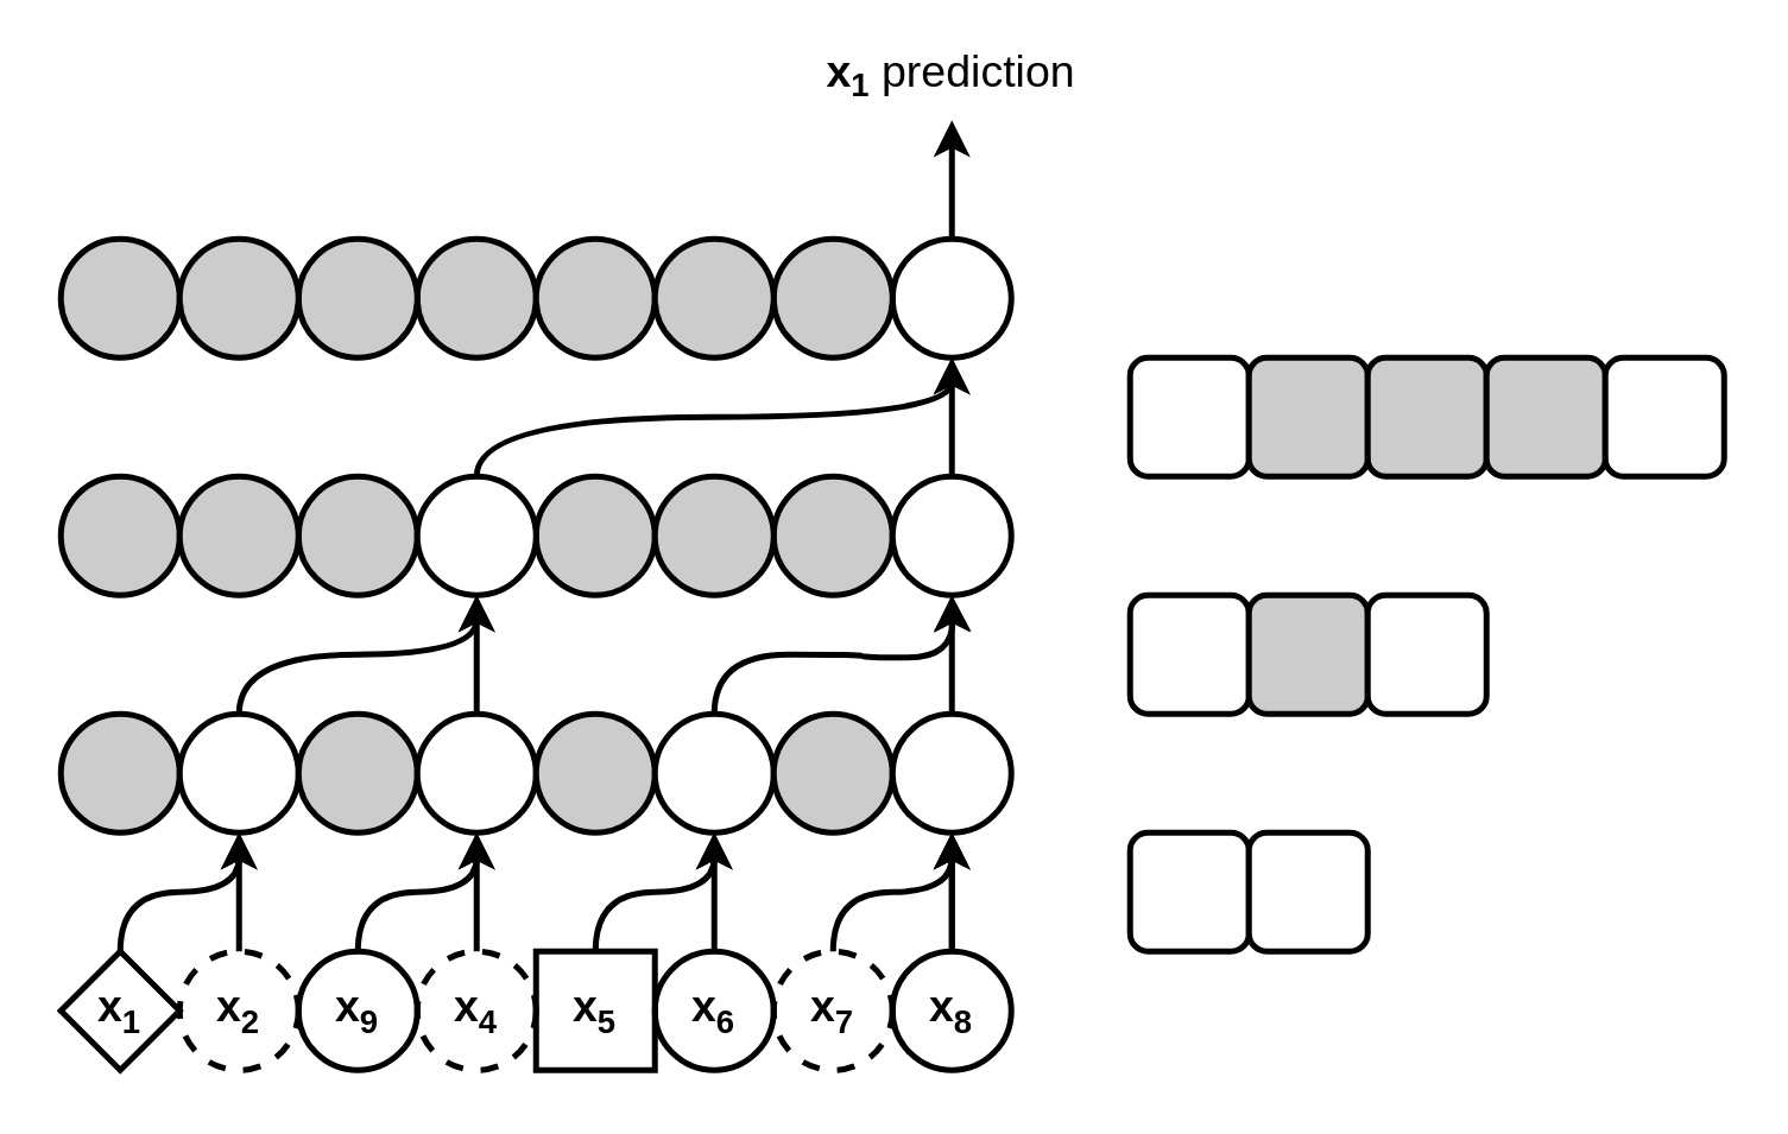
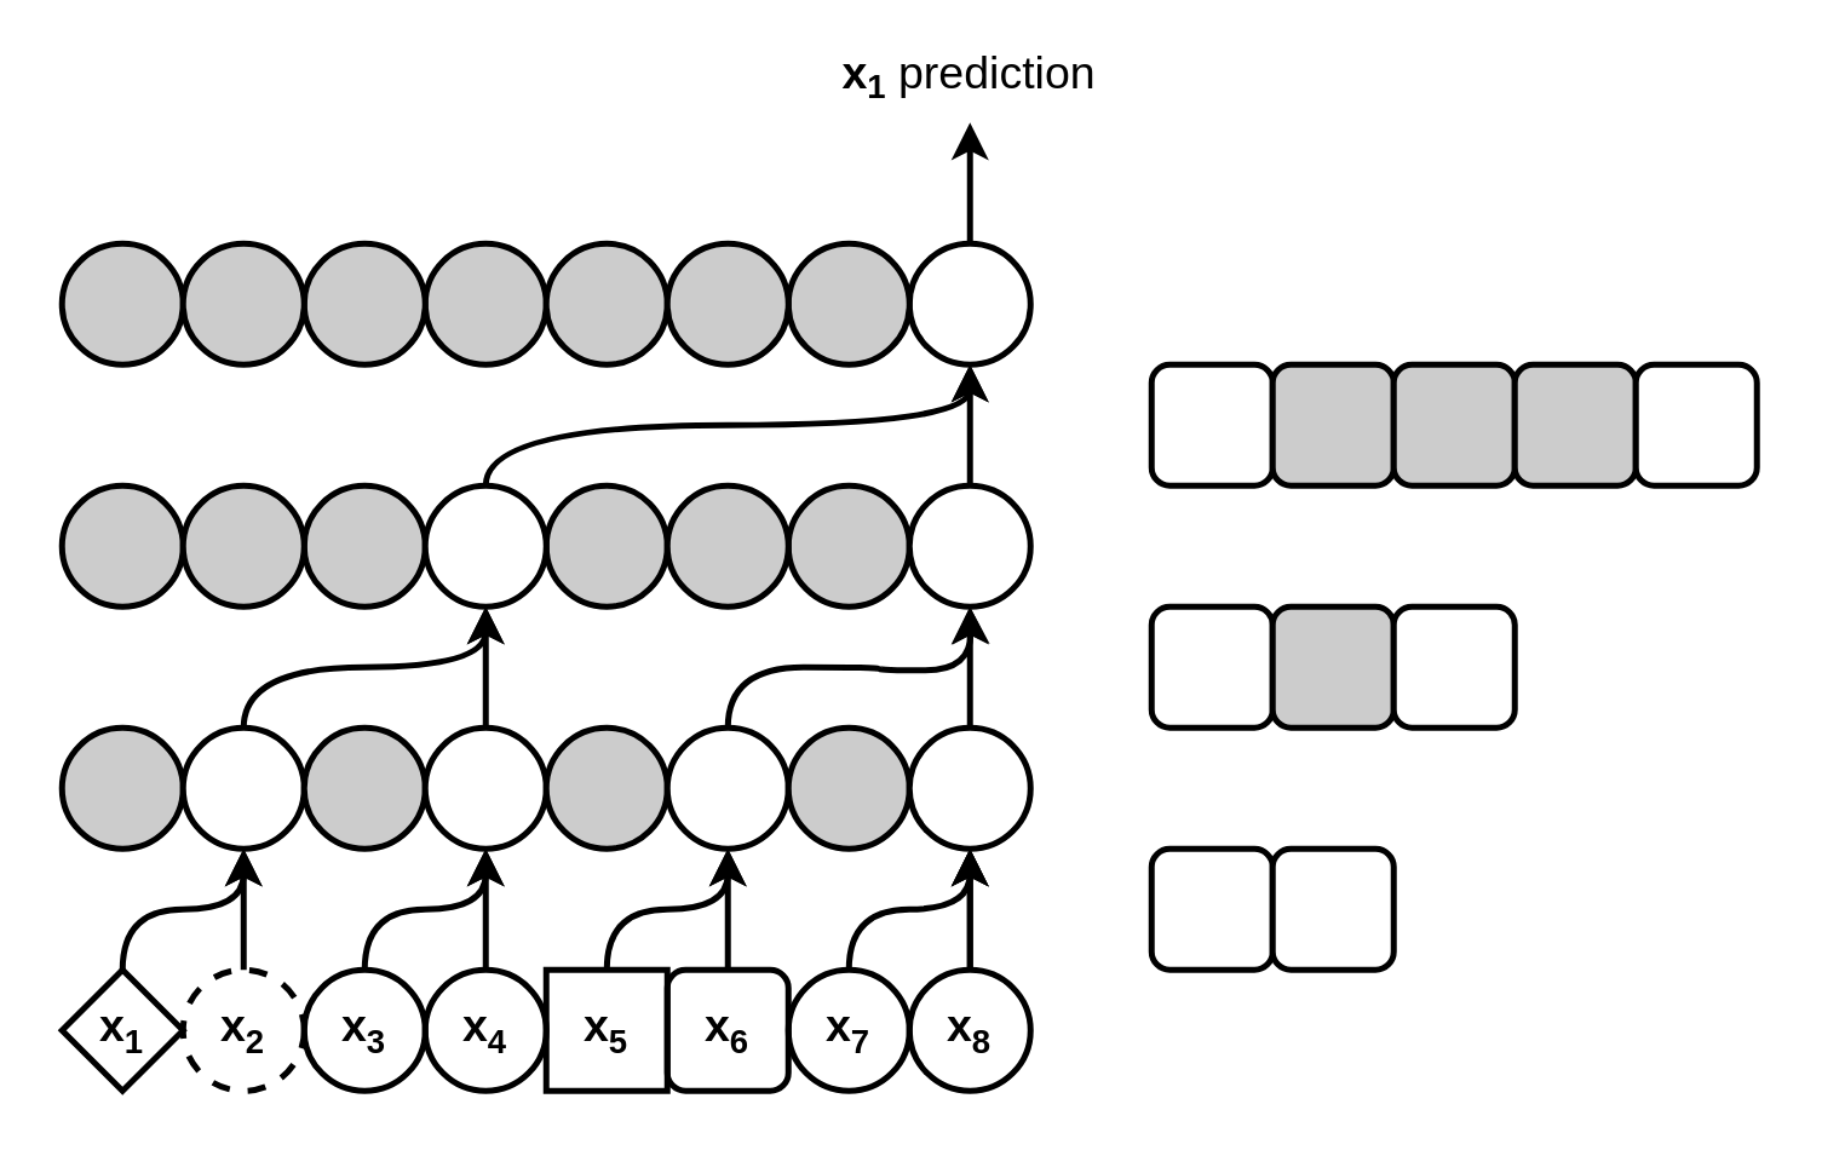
- <mxCell id="53" value="&lt;b&gt;&lt;span style=&quot;font-size: 15px&quot;&gt;x&lt;/span&gt;&lt;sub&gt;&lt;font style=&quot;font-size: 11px&quot;&gt;9&lt;/font&gt;&lt;/sub&gt;&lt;/b&gt;" style="ellipse;whiteSpace=wrap;html=1;aspect=fixed;strokeColor=#000000;strokeWidth=2;fillColor=none;gradientColor=none;" vertex="1" parent="1"><mxGeometry x="100" y="320" width="40" height="40" as="geometry" /></mxCell>
+ <mxCell id="53" value="&lt;b&gt;&lt;span style=&quot;font-size: 15px&quot;&gt;x&lt;/span&gt;&lt;sub&gt;&lt;font style=&quot;font-size: 11px&quot;&gt;3&lt;/font&gt;&lt;/sub&gt;&lt;/b&gt;" style="ellipse;whiteSpace=wrap;html=1;aspect=fixed;strokeColor=#000000;strokeWidth=2;fillColor=none;gradientColor=none;" vertex="1" parent="1"><mxGeometry x="100" y="320" width="40" height="40" as="geometry" /></mxCell>
- <mxCell id="54" value="&lt;b&gt;&lt;span style=&quot;font-size: 15px&quot;&gt;x&lt;/span&gt;&lt;sub&gt;&lt;font style=&quot;font-size: 11px&quot;&gt;4&lt;/font&gt;&lt;/sub&gt;&lt;/b&gt;" style="ellipse;whiteSpace=wrap;html=1;aspect=fixed;strokeColor=#000000;strokeWidth=2;fillColor=none;gradientColor=none;dashed=1;" vertex="1" parent="1"><mxGeometry x="140" y="320" width="40" height="40" as="geometry" /></mxCell>
+ <mxCell id="54" value="&lt;b&gt;&lt;span style=&quot;font-size: 15px&quot;&gt;x&lt;/span&gt;&lt;sub&gt;&lt;font style=&quot;font-size: 11px&quot;&gt;4&lt;/font&gt;&lt;/sub&gt;&lt;/b&gt;" style="ellipse;whiteSpace=wrap;html=1;aspect=fixed;strokeColor=#000000;strokeWidth=2;fillColor=none;gradientColor=none;" vertex="1" parent="1"><mxGeometry x="140" y="320" width="40" height="40" as="geometry" /></mxCell>
- <mxCell id="56" value="&lt;b&gt;&lt;span style=&quot;font-size: 15px&quot;&gt;x&lt;/span&gt;&lt;sub&gt;&lt;font style=&quot;font-size: 11px&quot;&gt;6&lt;/font&gt;&lt;/sub&gt;&lt;/b&gt;" style="ellipse;whiteSpace=wrap;html=1;aspect=fixed;strokeColor=#000000;strokeWidth=2;fillColor=none;gradientColor=none;" vertex="1" parent="1"><mxGeometry x="220" y="320" width="40" height="40" as="geometry" /></mxCell>
+ <mxCell id="56" value="&lt;b&gt;&lt;span style=&quot;font-size: 15px&quot;&gt;x&lt;/span&gt;&lt;sub&gt;&lt;font style=&quot;font-size: 11px&quot;&gt;6&lt;/font&gt;&lt;/sub&gt;&lt;/b&gt;" style="whiteSpace=wrap;html=1;aspect=fixed;strokeColor=#000000;strokeWidth=2;fillColor=none;gradientColor=none;rounded=1;" vertex="1" parent="1"><mxGeometry x="220" y="320" width="40" height="40" as="geometry" /></mxCell>
- <mxCell id="57" value="&lt;b&gt;&lt;span style=&quot;font-size: 15px&quot;&gt;x&lt;/span&gt;&lt;sub&gt;&lt;font style=&quot;font-size: 11px&quot;&gt;7&lt;/font&gt;&lt;/sub&gt;&lt;/b&gt;" style="ellipse;whiteSpace=wrap;html=1;aspect=fixed;strokeColor=#000000;strokeWidth=2;fillColor=none;gradientColor=none;dashed=1;" vertex="1" parent="1"><mxGeometry x="260" y="320" width="40" height="40" as="geometry" /></mxCell>
+ <mxCell id="57" value="&lt;b&gt;&lt;span style=&quot;font-size: 15px&quot;&gt;x&lt;/span&gt;&lt;sub&gt;&lt;font style=&quot;font-size: 11px&quot;&gt;7&lt;/font&gt;&lt;/sub&gt;&lt;/b&gt;" style="ellipse;whiteSpace=wrap;html=1;aspect=fixed;strokeColor=#000000;strokeWidth=2;fillColor=none;gradientColor=none;" vertex="1" parent="1"><mxGeometry x="260" y="320" width="40" height="40" as="geometry" /></mxCell>
